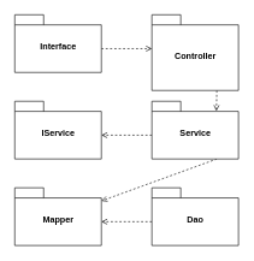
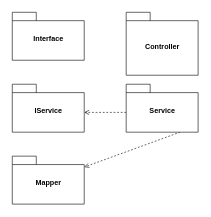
- <mxCell id="2" style="edgeStyle=orthogonalEdgeStyle;rounded=0;orthogonalLoop=1;jettySize=auto;html=1;exitX=0;exitY=0;exitDx=120;exitDy=47;exitPerimeter=0;entryX=0;entryY=0;entryDx=0;entryDy=47;entryPerimeter=0;dashed=1;endArrow=open;endFill=0;" parent="1" source="3" target="5" edge="1"><mxGeometry relative="1" as="geometry" /></mxCell>
- <mxCell id="4" style="rounded=0;orthogonalLoop=1;jettySize=auto;html=1;exitX=0.75;exitY=1;exitDx=0;exitDy=0;exitPerimeter=0;entryX=0.745;entryY=0.168;entryDx=0;entryDy=0;entryPerimeter=0;dashed=1;endArrow=open;endFill=0;" parent="1" source="5" target="8" edge="1"><mxGeometry relative="1" as="geometry" /></mxCell>
- <mxCell id="11" value="Dao" style="shape=folder;fontStyle=1;spacingTop=10;tabWidth=40;tabHeight=14;tabPosition=left;html=1;" parent="1" vertex="1"><mxGeometry x="210" y="260" width="120" height="80" as="geometry" /></mxCell>
- <mxCell id="10" style="edgeStyle=orthogonalEdgeStyle;rounded=0;orthogonalLoop=1;jettySize=auto;html=1;exitX=0;exitY=0;exitDx=0;exitDy=47;exitPerimeter=0;entryX=0;entryY=0;entryDx=120;entryDy=47;entryPerimeter=0;dashed=1;endArrow=open;endFill=0;" parent="1" source="11" target="12" edge="1"><mxGeometry relative="1" as="geometry" /></mxCell>
